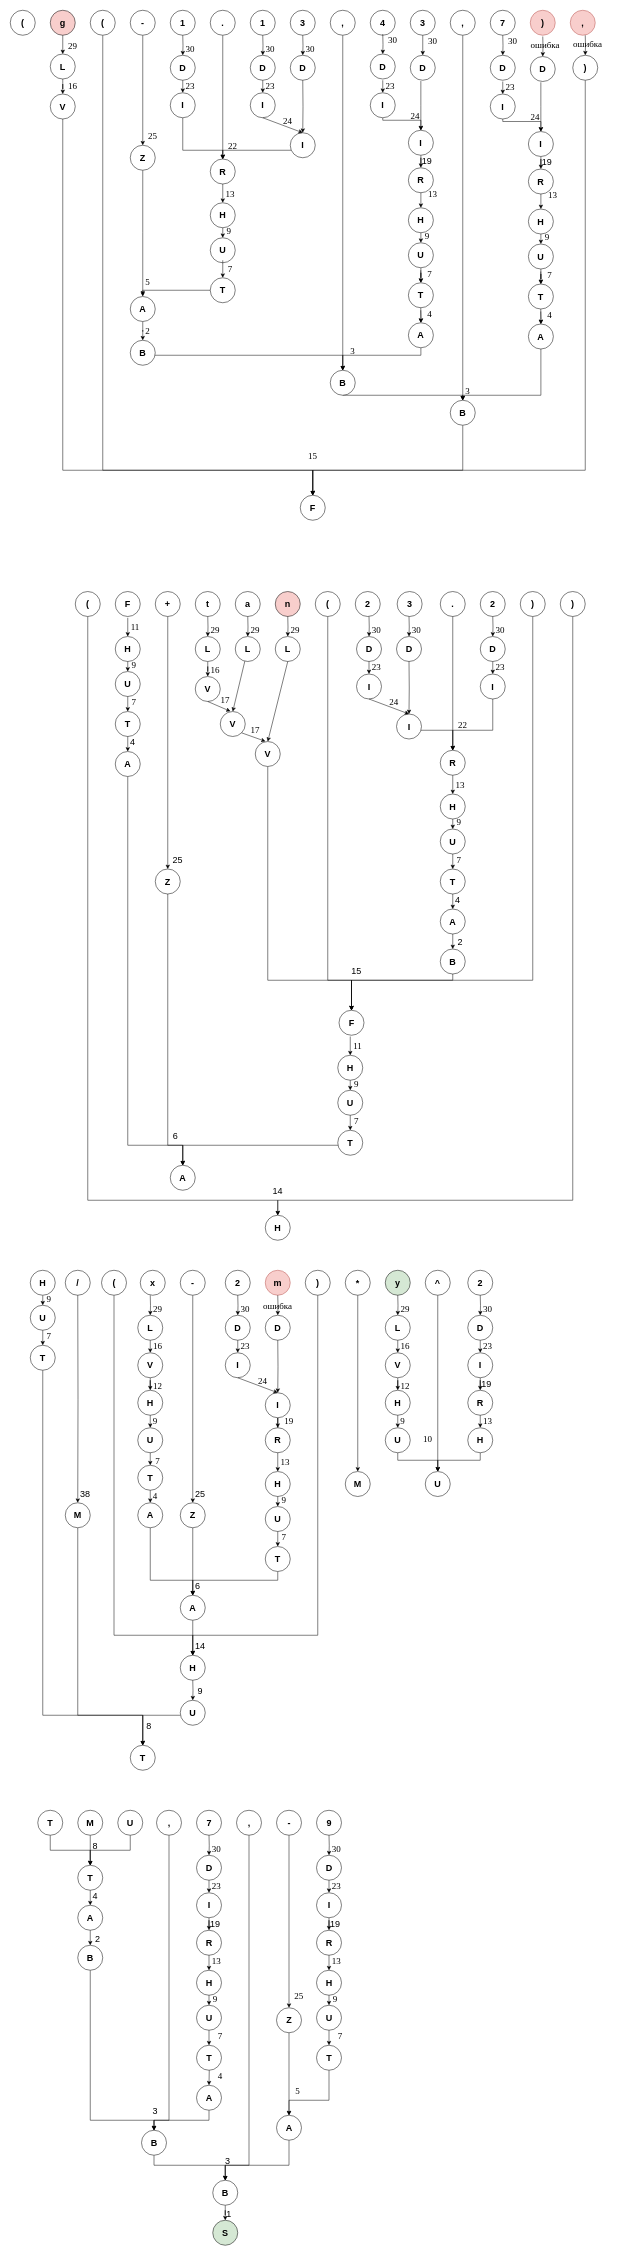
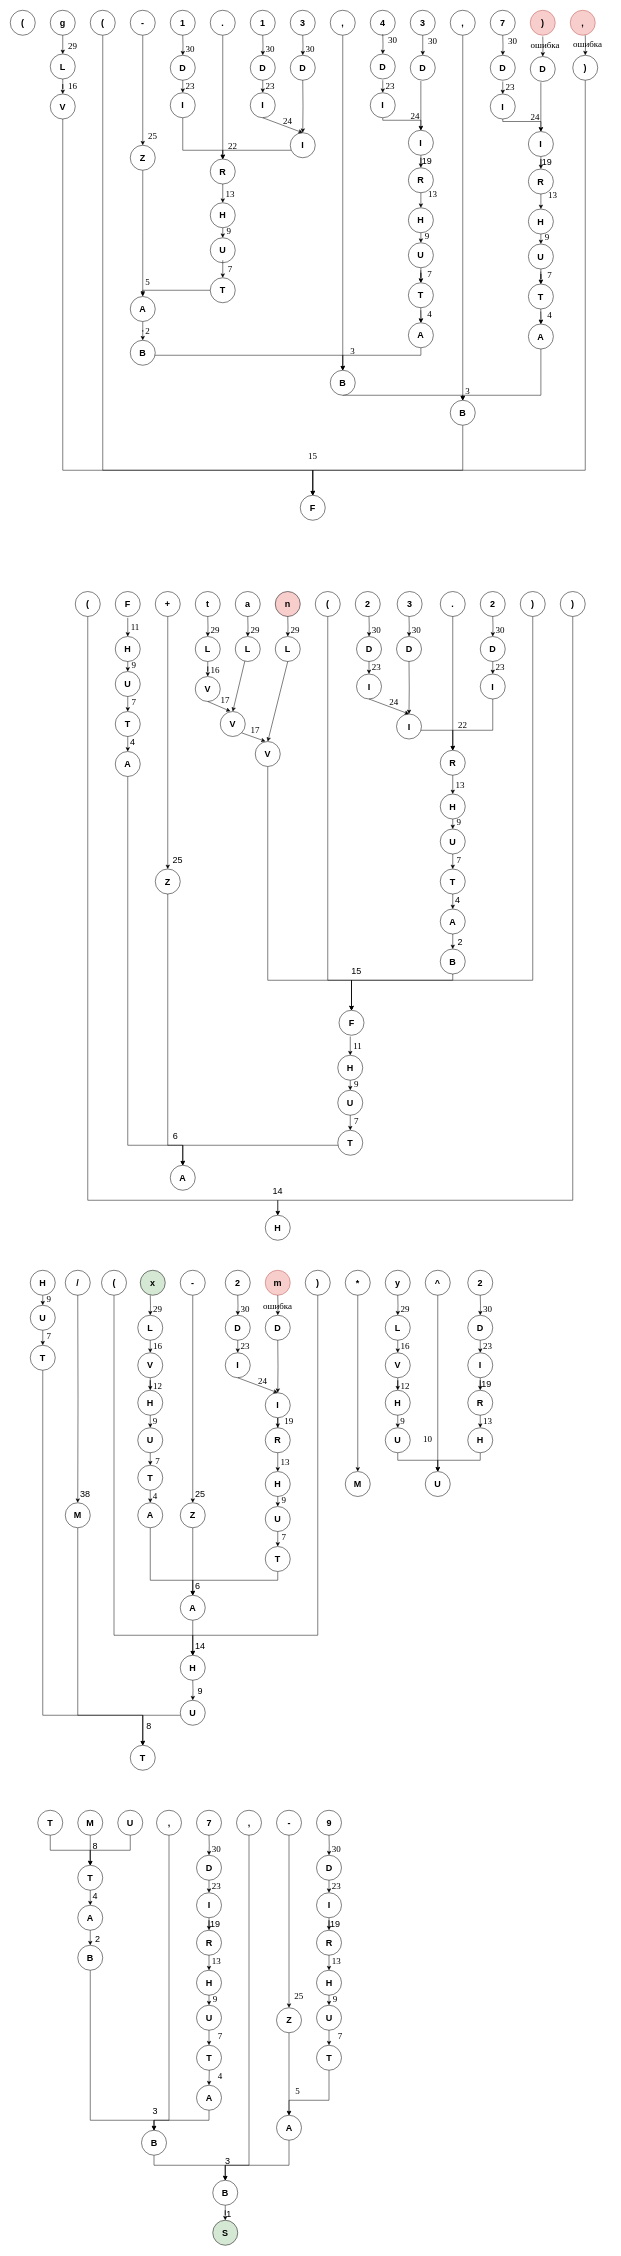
- <mxCell id="6" value="g" style="ellipse;whiteSpace=wrap;aspect=fixed;fontSize=18;fontStyle=1;fillColor=#f8cecc;" vertex="1" parent="1"><mxGeometry x="100" y="20" width="50" height="50" as="geometry" /></mxCell>
+ <mxCell id="6" value="g" style="ellipse;whiteSpace=wrap;aspect=fixed;fontSize=18;fontStyle=1" vertex="1" parent="1"><mxGeometry x="100" y="20" width="50" height="50" as="geometry" /></mxCell>
- <mxCell id="170" value="x" style="ellipse;whiteSpace=wrap;aspect=fixed;fontSize=18;fontStyle=1" vertex="1" parent="1"><mxGeometry x="280" y="2540" width="50" height="50" as="geometry" /></mxCell>
+ <mxCell id="170" value="x" style="ellipse;whiteSpace=wrap;aspect=fixed;fontSize=18;fontStyle=1;fillColor=#d5e8d4;" vertex="1" parent="1"><mxGeometry x="280" y="2540" width="50" height="50" as="geometry" /></mxCell>
- <mxCell id="174" value="y" style="ellipse;whiteSpace=wrap;aspect=fixed;fontSize=18;fontStyle=1;fillColor=#d5e8d4;" vertex="1" parent="1"><mxGeometry x="770" y="2540" width="50" height="50" as="geometry" /></mxCell>
+ <mxCell id="174" value="y" style="ellipse;whiteSpace=wrap;aspect=fixed;fontSize=18;fontStyle=1" vertex="1" parent="1"><mxGeometry x="770" y="2540" width="50" height="50" as="geometry" /></mxCell>
